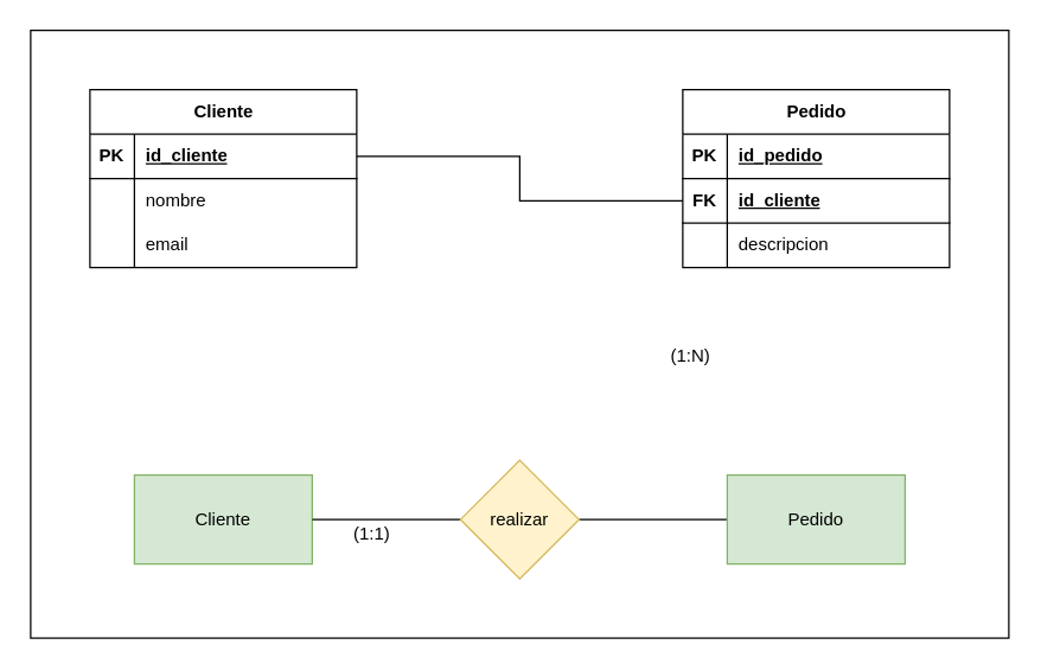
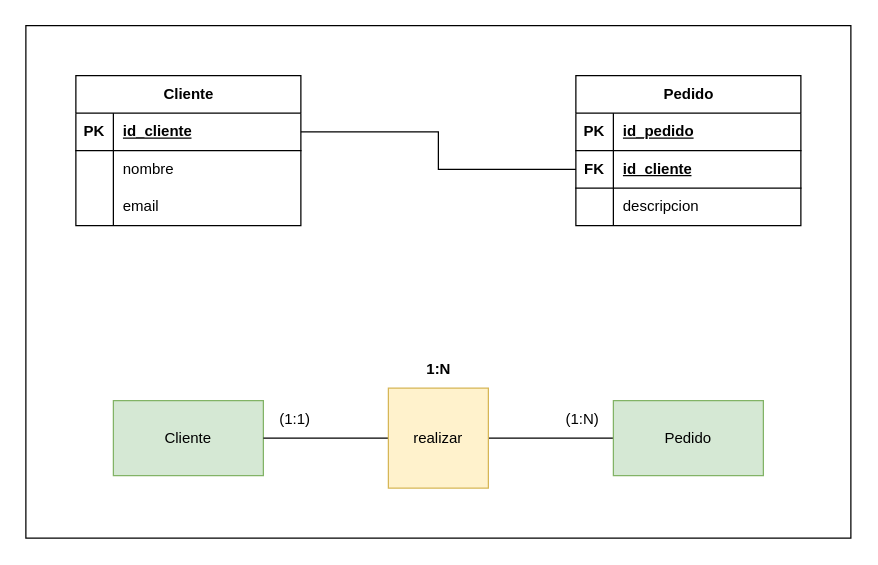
- <mxCell id="9" value="(1:N)" style="text;html=1;align=center;verticalAlign=middle;resizable=0;points=[];autosize=1;strokeColor=none;fillColor=none;" vertex="1" parent="2"><mxGeometry x="420" y="205" width="50" height="30" as="geometry" /></mxCell>
+ <mxCell id="9" value="(1:N)" style="text;html=1;align=center;verticalAlign=middle;resizable=0;points=[];autosize=1;strokeColor=none;fillColor=none;" vertex="1" parent="2"><mxGeometry x="420" y="300" width="50" height="30" as="geometry" /></mxCell>
+ <mxCell id="11" value="1:N" style="text;html=1;align=center;verticalAlign=middle;resizable=0;points=[];autosize=1;strokeColor=none;fillColor=none;fontStyle=1" vertex="1" parent="2"><mxGeometry x="310" y="260" width="40" height="30" as="geometry" /></mxCell>
- <mxCell id="7" value="realizar" style="rhombus;whiteSpace=wrap;html=1;fillColor=#fff2cc;strokeColor=#d6b656;" vertex="1" parent="2"><mxGeometry x="290" y="290" width="80" height="80" as="geometry" /></mxCell>
+ <mxCell id="7" value="realizar" style="whiteSpace=wrap;html=1;fillColor=#fff2cc;strokeColor=#d6b656;rounded=0;" vertex="1" parent="2"><mxGeometry x="290" y="290" width="80" height="80" as="geometry" /></mxCell>
- <mxCell id="10" value="(1:1)" style="text;html=1;align=center;verticalAlign=middle;resizable=0;points=[];autosize=1;strokeColor=none;fillColor=none;" vertex="1" parent="2"><mxGeometry x="205" y="325" width="50" height="30" as="geometry" /></mxCell>
+ <mxCell id="10" value="(1:1)" style="text;html=1;align=center;verticalAlign=middle;resizable=0;points=[];autosize=1;strokeColor=none;fillColor=none;" vertex="1" parent="2"><mxGeometry x="190" y="300" width="50" height="30" as="geometry" /></mxCell>
